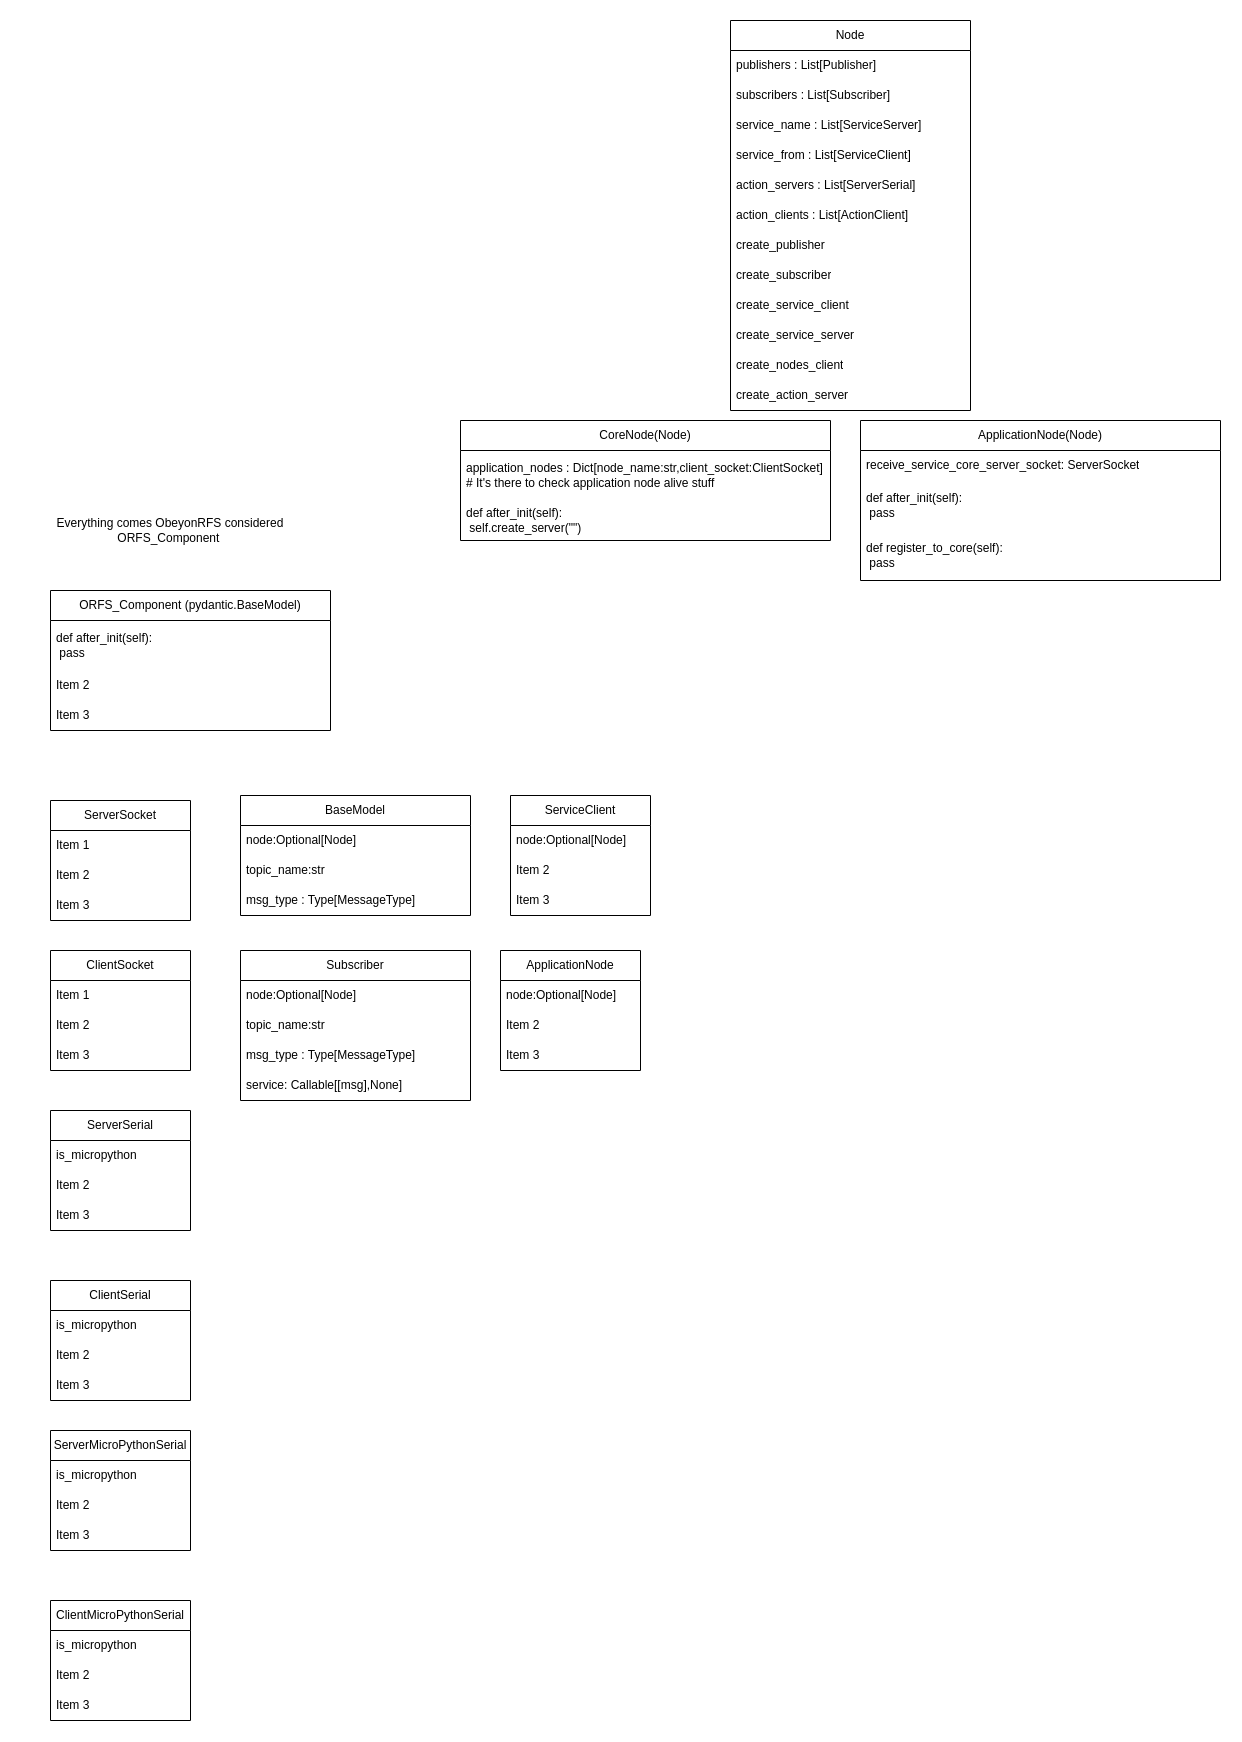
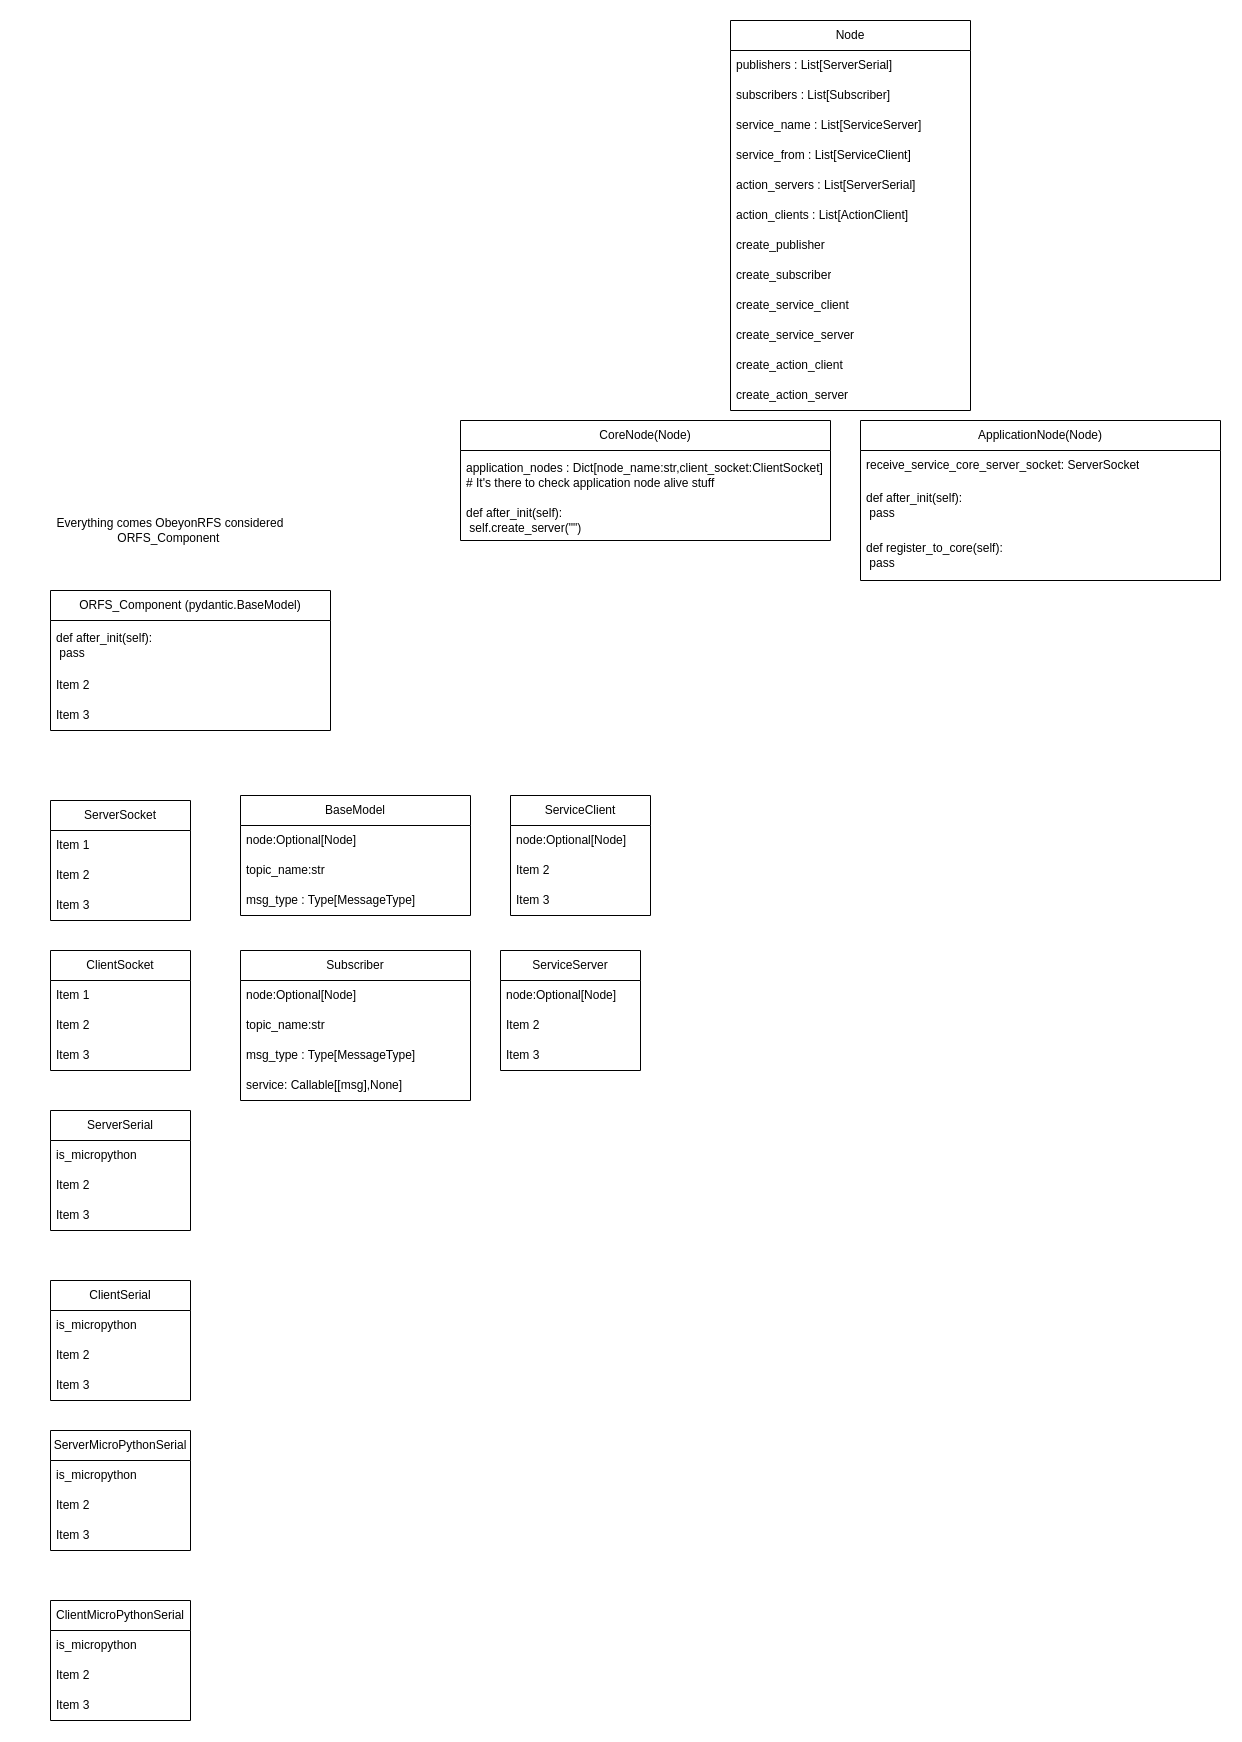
- <mxCell id="32" value="publishers : List[Publisher]" style="text;strokeColor=none;fillColor=none;align=left;verticalAlign=middle;spacingLeft=4;spacingRight=4;overflow=hidden;points=[[0,0.5],[1,0.5]];portConstraint=eastwest;rotatable=0;whiteSpace=wrap;html=1;" vertex="1" parent="31"><mxGeometry y="30" width="240" height="30" as="geometry" /></mxCell>
+ <mxCell id="32" value="publishers : List[ServerSerial]" style="text;strokeColor=none;fillColor=none;align=left;verticalAlign=middle;spacingLeft=4;spacingRight=4;overflow=hidden;points=[[0,0.5],[1,0.5]];portConstraint=eastwest;rotatable=0;whiteSpace=wrap;html=1;" vertex="1" parent="31"><mxGeometry y="30" width="240" height="30" as="geometry" /></mxCell>
- <mxCell id="42" value="create_nodes_client" style="text;strokeColor=none;fillColor=none;align=left;verticalAlign=middle;spacingLeft=4;spacingRight=4;overflow=hidden;points=[[0,0.5],[1,0.5]];portConstraint=eastwest;rotatable=0;whiteSpace=wrap;html=1;" vertex="1" parent="31"><mxGeometry y="330" width="240" height="30" as="geometry" /></mxCell>
+ <mxCell id="42" value="create_action_client" style="text;strokeColor=none;fillColor=none;align=left;verticalAlign=middle;spacingLeft=4;spacingRight=4;overflow=hidden;points=[[0,0.5],[1,0.5]];portConstraint=eastwest;rotatable=0;whiteSpace=wrap;html=1;" vertex="1" parent="31"><mxGeometry y="330" width="240" height="30" as="geometry" /></mxCell>
- <mxCell id="48" value="ApplicationNode" style="swimlane;fontStyle=0;childLayout=stackLayout;horizontal=1;startSize=30;horizontalStack=0;resizeParent=1;resizeParentMax=0;resizeLast=0;collapsible=1;marginBottom=0;whiteSpace=wrap;html=1;" vertex="1" parent="1"><mxGeometry x="500" y="950" width="140" height="120" as="geometry" /></mxCell>
+ <mxCell id="48" value="ServiceServer" style="swimlane;fontStyle=0;childLayout=stackLayout;horizontal=1;startSize=30;horizontalStack=0;resizeParent=1;resizeParentMax=0;resizeLast=0;collapsible=1;marginBottom=0;whiteSpace=wrap;html=1;" vertex="1" parent="1"><mxGeometry x="500" y="950" width="140" height="120" as="geometry" /></mxCell>
